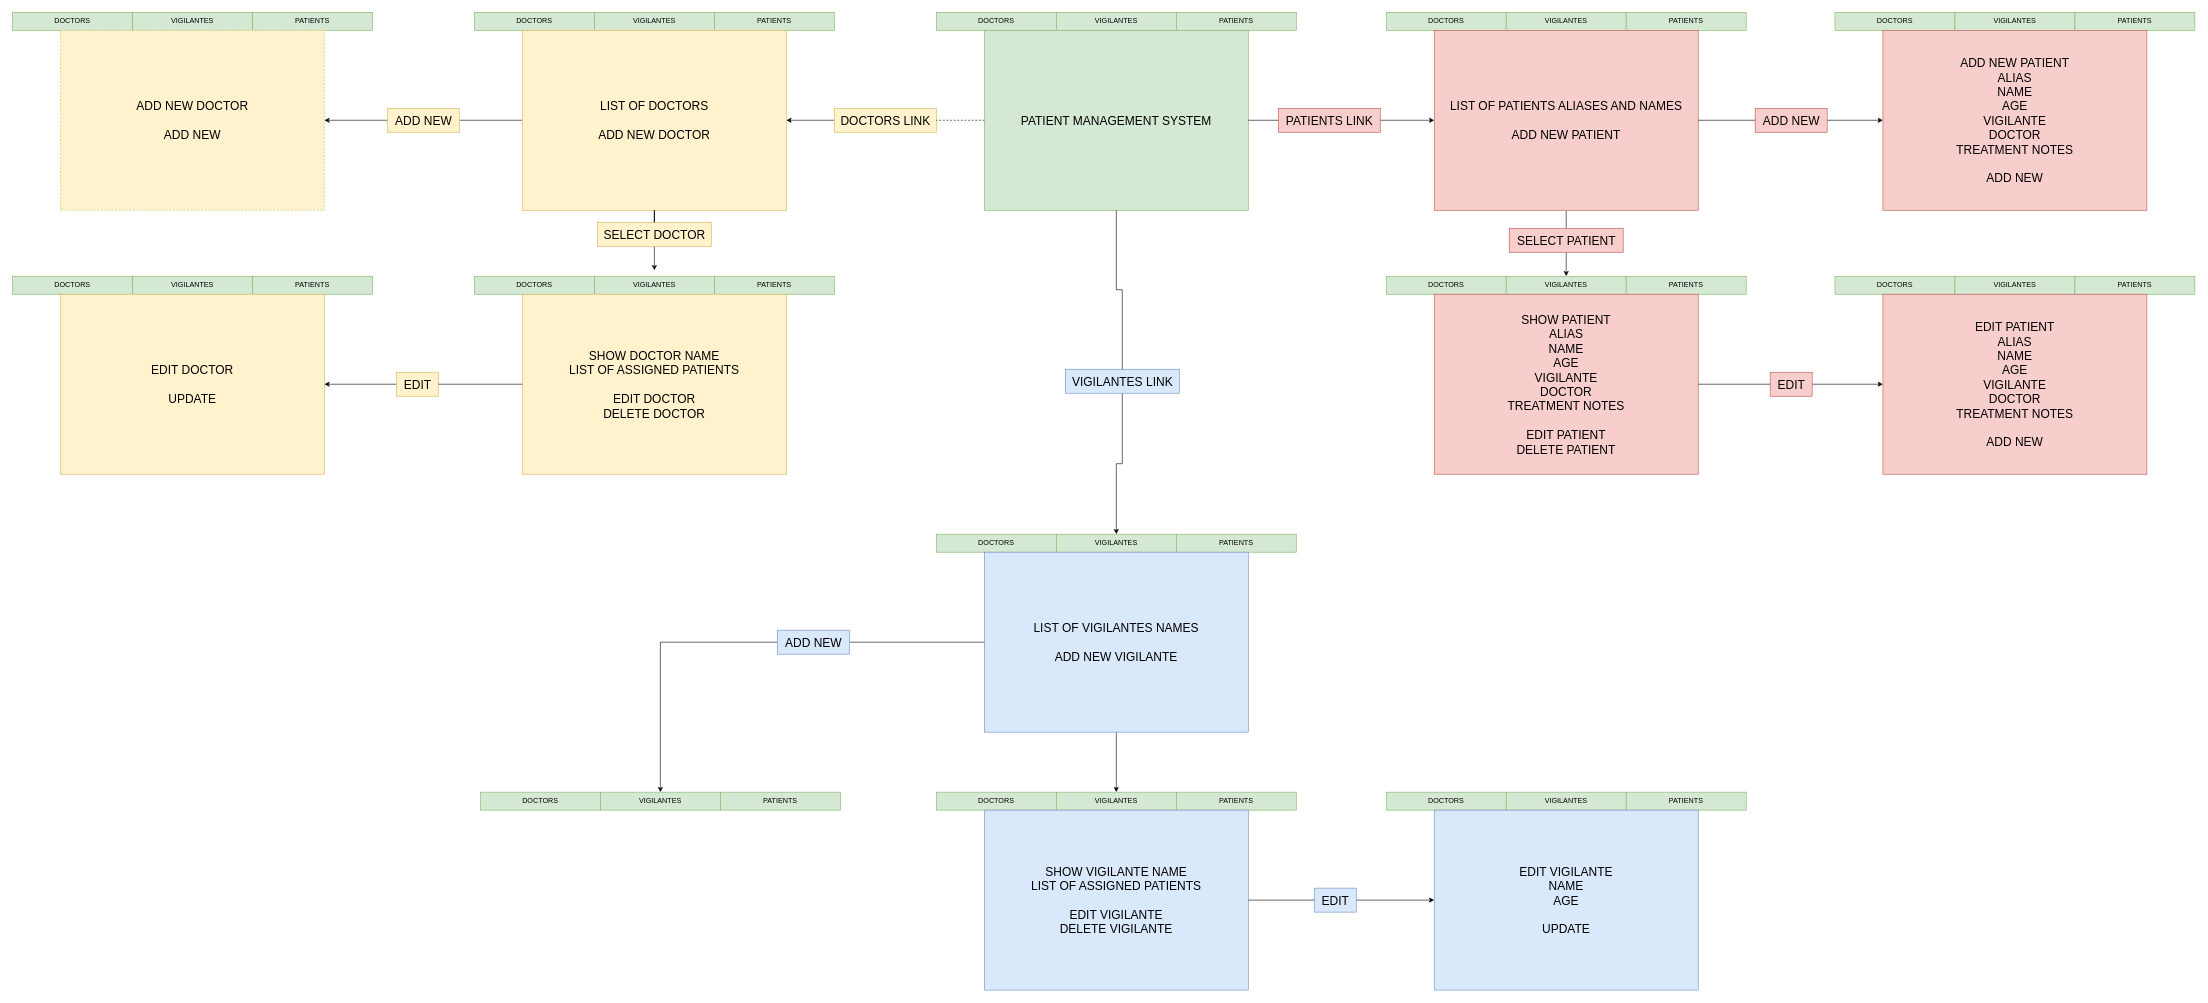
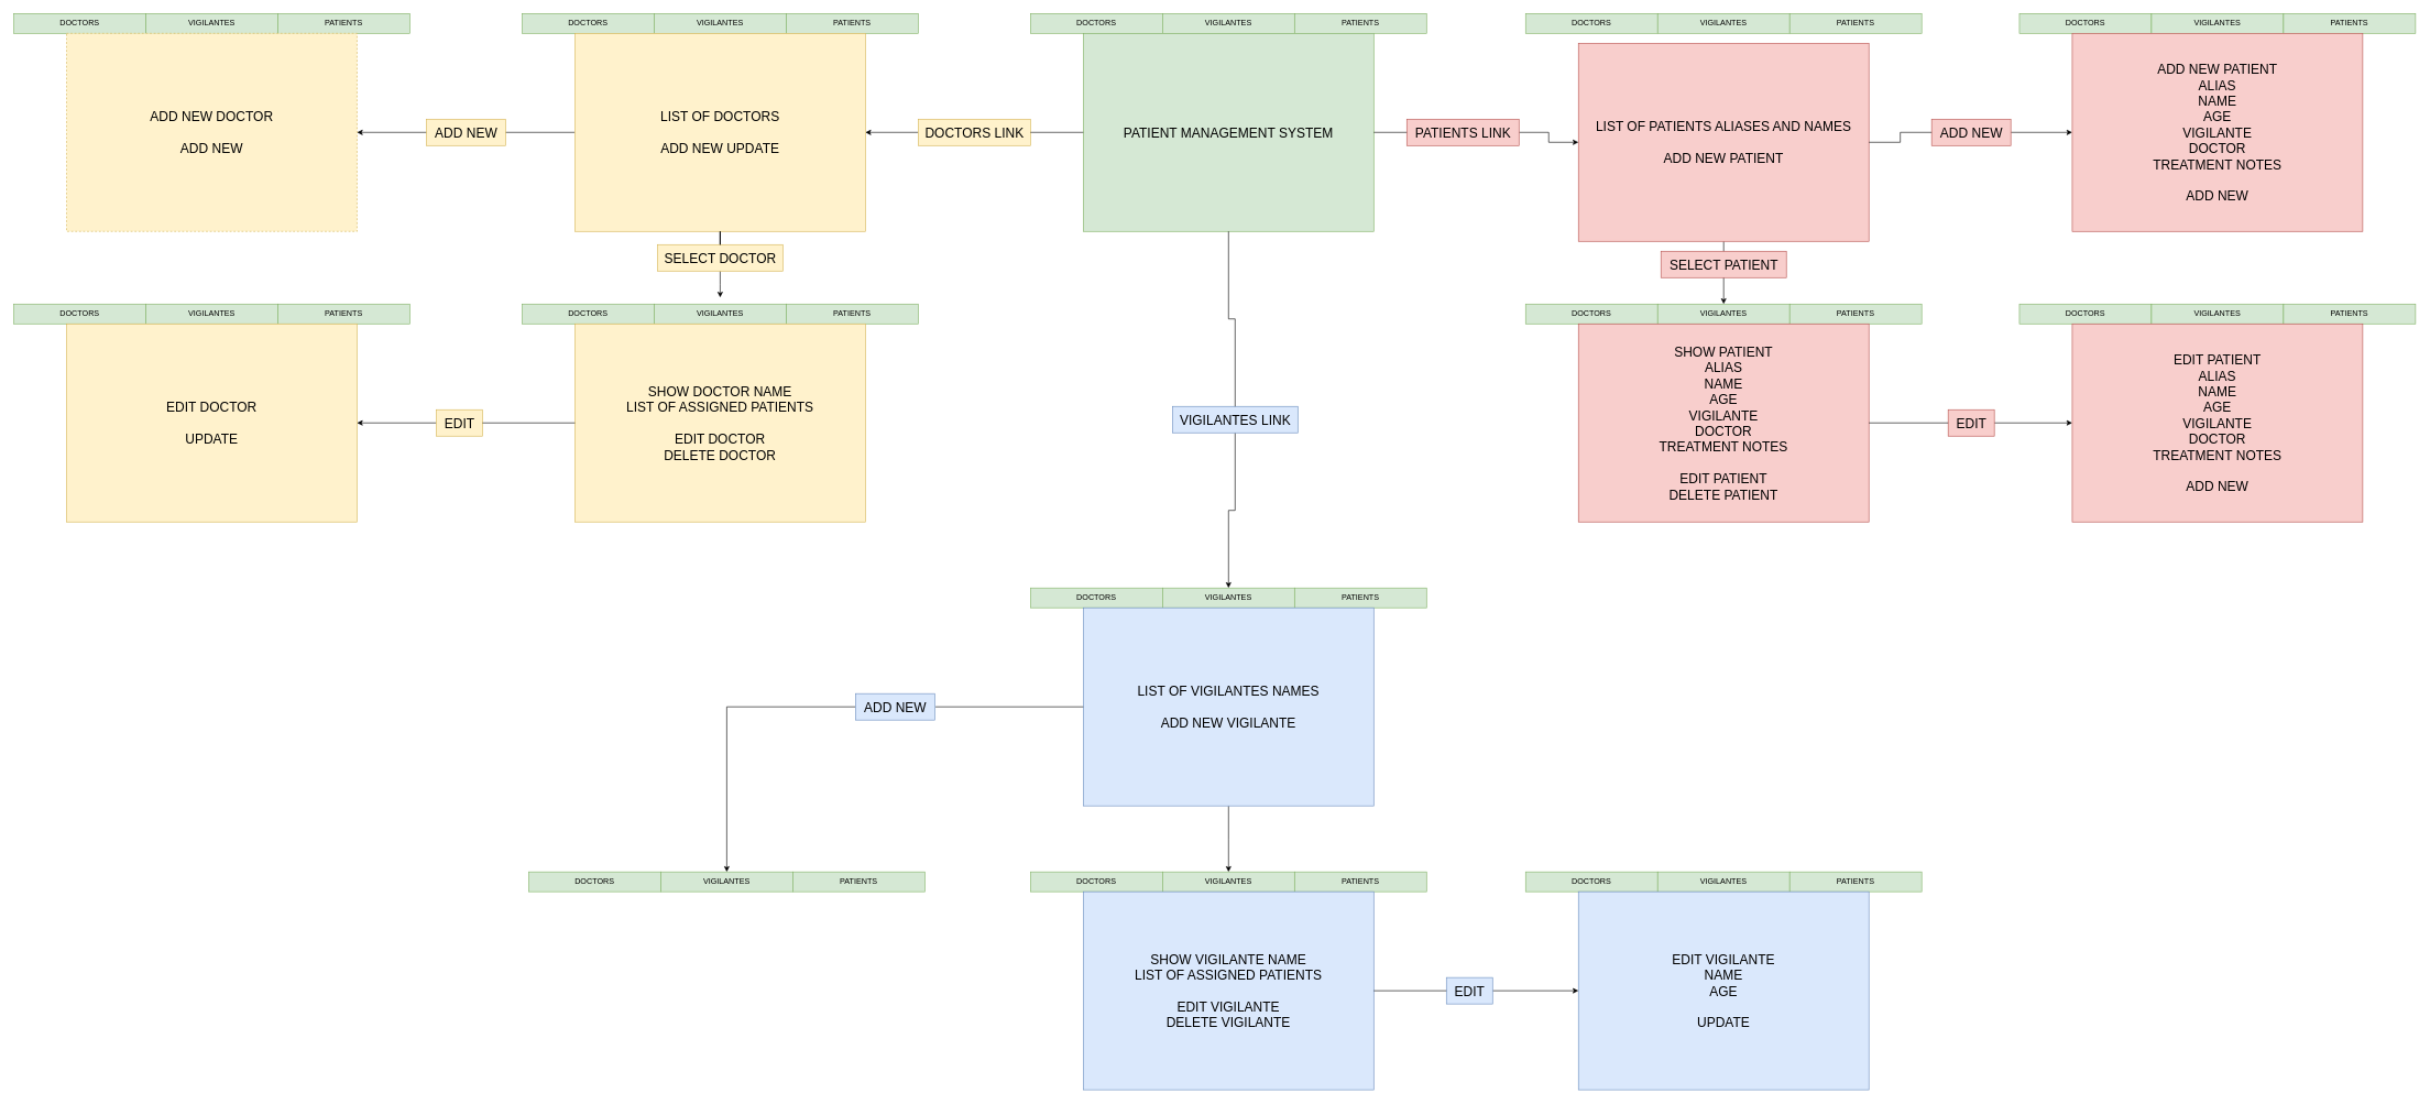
- <mxCell id="14" value="&lt;span style=&quot;font-size: 20px;&quot;&gt;LIST OF DOCTORS&lt;br&gt;&lt;br&gt;ADD NEW DOCTOR&lt;br&gt;&lt;/span&gt;" style="rounded=0;whiteSpace=wrap;html=1;fillColor=#fff2cc;strokeColor=#d6b656;" vertex="1" parent="1"><mxGeometry x="870" y="50" width="440" height="300" as="geometry" /></mxCell>
+ <mxCell id="14" value="&lt;span style=&quot;font-size: 20px;&quot;&gt;LIST OF DOCTORS&lt;br&gt;&lt;br&gt;ADD NEW UPDATE&lt;br&gt;&lt;/span&gt;" style="rounded=0;whiteSpace=wrap;html=1;fillColor=#fff2cc;strokeColor=#d6b656;" vertex="1" parent="1"><mxGeometry x="870" y="50" width="440" height="300" as="geometry" /></mxCell>
- <mxCell id="82" value="" style="edgeStyle=orthogonalEdgeStyle;rounded=0;orthogonalLoop=1;jettySize=auto;html=1;exitX=0;exitY=0.5;exitDx=0;exitDy=0;entryX=1;entryY=0.5;entryDx=0;entryDy=0;fontSize=20;endArrow=none;dashed=1;" edge="1" parent="1" source="8" target="81"><mxGeometry relative="1" as="geometry"><mxPoint x="1640" y="200" as="sourcePoint" /><mxPoint x="1310" y="200" as="targetPoint" /></mxGeometry></mxCell>
+ <mxCell id="82" value="" style="edgeStyle=orthogonalEdgeStyle;rounded=0;orthogonalLoop=1;jettySize=auto;html=1;exitX=0;exitY=0.5;exitDx=0;exitDy=0;entryX=1;entryY=0.5;entryDx=0;entryDy=0;fontSize=20;endArrow=none;" edge="1" parent="1" source="8" target="81"><mxGeometry relative="1" as="geometry"><mxPoint x="1640" y="200" as="sourcePoint" /><mxPoint x="1310" y="200" as="targetPoint" /></mxGeometry></mxCell>
- <mxCell id="20" value="&lt;font style=&quot;font-size: 20px;&quot;&gt;LIST OF PATIENTS ALIASES AND NAMES&lt;br&gt;&lt;br&gt;ADD NEW PATIENT&lt;br&gt;&lt;/font&gt;" style="rounded=0;whiteSpace=wrap;html=1;fillColor=#f8cecc;strokeColor=#b85450;" vertex="1" parent="1"><mxGeometry x="2390" y="50" width="440" height="300" as="geometry" /></mxCell>
+ <mxCell id="20" value="&lt;font style=&quot;font-size: 20px;&quot;&gt;LIST OF PATIENTS ALIASES AND NAMES&lt;br&gt;&lt;br&gt;ADD NEW PATIENT&lt;br&gt;&lt;/font&gt;" style="rounded=0;whiteSpace=wrap;html=1;fillColor=#f8cecc;strokeColor=#b85450;" vertex="1" parent="1"><mxGeometry x="2390" y="65" width="440" height="300" as="geometry" /></mxCell>
